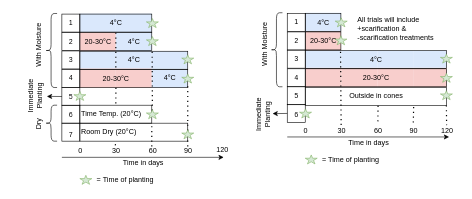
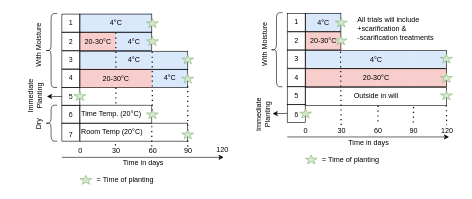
- <mxCell id="127" value="&lt;div align=&quot;center&quot;&gt;Outside in cones&lt;br&gt;&lt;/div&gt;" style="rounded=0;whiteSpace=wrap;html=1;shadow=0;sketch=0;strokeWidth=1;fillColor=none;align=center;" vertex="1" parent="1"><mxGeometry x="508.5" y="145.25" width="235.5" height="30" as="geometry" /></mxCell>
+ <mxCell id="127" value="&lt;div align=&quot;center&quot;&gt;Outside in will&lt;br&gt;&lt;/div&gt;" style="rounded=0;whiteSpace=wrap;html=1;shadow=0;sketch=0;strokeWidth=1;fillColor=none;align=center;" vertex="1" parent="1"><mxGeometry x="508.5" y="145.25" width="235.5" height="30" as="geometry" /></mxCell>
- <mxCell id="97" value="&lt;div align=&quot;left&quot;&gt;Room Dry (20&lt;span class=&quot;aCOpRe&quot;&gt;&lt;span&gt;°C)&lt;/span&gt;&lt;/span&gt;&lt;/div&gt;" style="rounded=0;whiteSpace=wrap;html=1;shadow=0;sketch=0;strokeWidth=1;fillColor=none;align=left;" vertex="1" parent="1"><mxGeometry x="132.5" y="205" width="180" height="30" as="geometry" /></mxCell>
+ <mxCell id="97" value="&lt;div align=&quot;left&quot;&gt;Room Temp (20&lt;span class=&quot;aCOpRe&quot;&gt;&lt;span&gt;°C)&lt;/span&gt;&lt;/span&gt;&lt;/div&gt;" style="rounded=0;whiteSpace=wrap;html=1;shadow=0;sketch=0;strokeWidth=1;fillColor=none;align=left;" vertex="1" parent="1"><mxGeometry x="132.5" y="205" width="180" height="30" as="geometry" /></mxCell>
